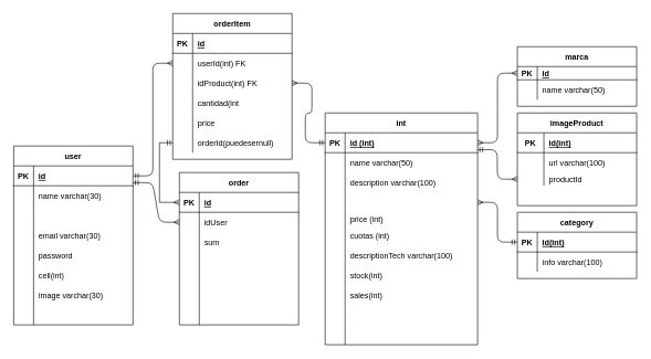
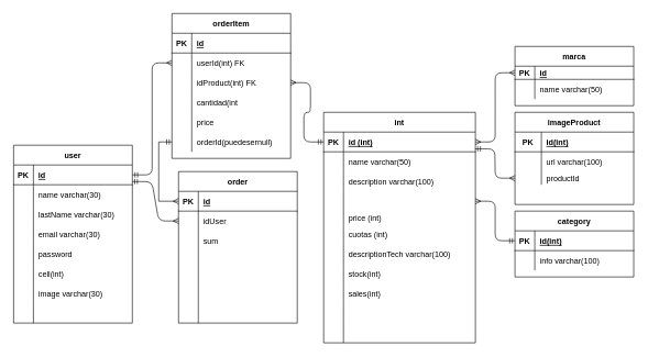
+ <mxCell id="61" value="lastName varchar(30)" style="shape=partialRectangle;connectable=0;fillColor=none;top=0;left=0;bottom=0;right=0;align=left;spacingLeft=6;overflow=hidden;" parent="59" vertex="1"><mxGeometry x="30" width="150" height="30" as="geometry" /></mxCell>
